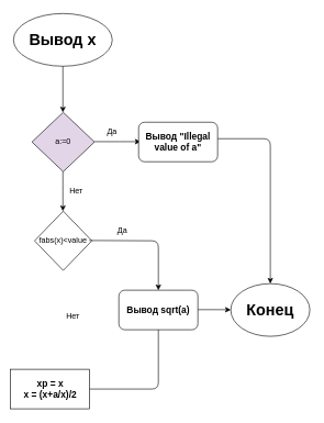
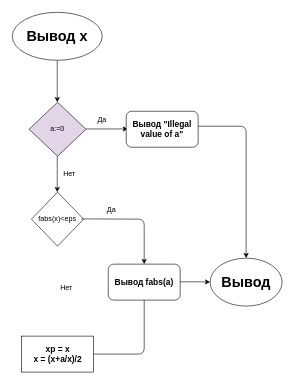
- <mxCell id="10" value="fabs(x)&amp;lt;value" style="rhombus;whiteSpace=wrap;html=1;" vertex="1" parent="1"><mxGeometry x="52" y="320" width="87" height="90" as="geometry" /></mxCell>
+ <mxCell id="10" value="fabs(x)&amp;lt;eps" style="rhombus;whiteSpace=wrap;html=1;" vertex="1" parent="1"><mxGeometry x="52" y="320" width="87" height="90" as="geometry" /></mxCell>
- <mxCell id="12" value="&lt;h3&gt;Вывод sqrt(a)&lt;/h3&gt;" style="rounded=1;whiteSpace=wrap;html=1;" vertex="1" parent="1"><mxGeometry x="180" y="440" width="120" height="60" as="geometry" /></mxCell>
+ <mxCell id="12" value="&lt;h3&gt;Вывод fabs(a)&lt;/h3&gt;" style="rounded=1;whiteSpace=wrap;html=1;" vertex="1" parent="1"><mxGeometry x="180" y="440" width="120" height="60" as="geometry" /></mxCell>
- <mxCell id="14" value="&lt;h1&gt;Конец&lt;/h1&gt;" style="ellipse;whiteSpace=wrap;html=1;" vertex="1" parent="1"><mxGeometry x="350" y="430" width="120" height="80" as="geometry" /></mxCell>
+ <mxCell id="14" value="&lt;h1&gt;Вывод&lt;/h1&gt;" style="ellipse;whiteSpace=wrap;html=1;" vertex="1" parent="1"><mxGeometry x="350" y="430" width="120" height="80" as="geometry" /></mxCell>
- <mxCell id="16" value="&lt;h3&gt;xp = x&lt;br&gt;x = (x+a/x)/2&lt;/h3&gt;" style="rounded=0;whiteSpace=wrap;html=1;" vertex="1" parent="1"><mxGeometry x="15.5" y="560" width="120" height="60" as="geometry" /></mxCell>
+ <mxCell id="16" value="&lt;h3&gt;xp = x&lt;br&gt;x = (x+a/x)/2&lt;/h3&gt;" style="rounded=0;whiteSpace=wrap;html=1;" vertex="1" parent="1"><mxGeometry x="35.5" y="560" width="120" height="60" as="geometry" /></mxCell>
